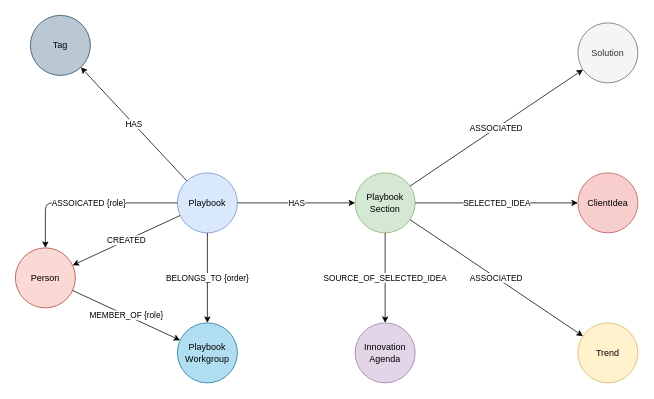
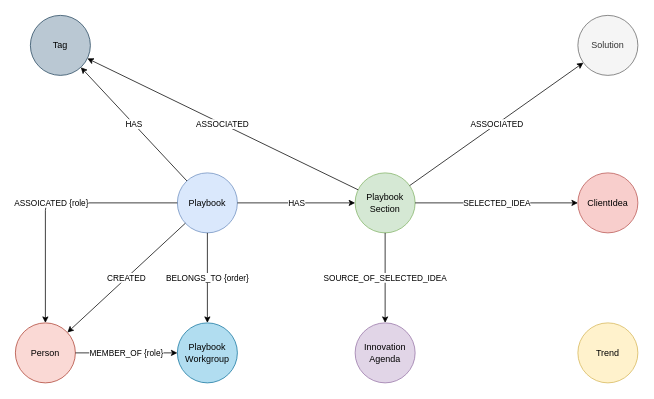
- <mxCell id="9" value="Solution" style="ellipse;whiteSpace=wrap;html=1;aspect=fixed;fillColor=#f5f5f5;strokeColor=#666666;fontColor=#333333;" vertex="1" parent="1"><mxGeometry x="770" y="30" width="80" height="80" as="geometry" /></mxCell>
+ <mxCell id="9" value="Solution" style="ellipse;whiteSpace=wrap;html=1;aspect=fixed;fillColor=#f5f5f5;strokeColor=#666666;fontColor=#333333;" vertex="1" parent="1"><mxGeometry x="770" y="20" width="80" height="80" as="geometry" /></mxCell>
- <mxCell id="18" value="ASSOCIATED" style="endArrow=classic;html=1;" edge="1" parent="1" source="3" target="11"><mxGeometry width="50" height="50" relative="1" as="geometry"><mxPoint x="286" y="240" as="sourcePoint" /><mxPoint x="286" y="110" as="targetPoint" /></mxGeometry></mxCell>
+ <mxCell id="18" value="ASSOCIATED" style="endArrow=classic;html=1;" edge="1" parent="1" source="3" target="12"><mxGeometry width="50" height="50" relative="1" as="geometry"><mxPoint x="286" y="240" as="sourcePoint" /><mxPoint x="286" y="110" as="targetPoint" /></mxGeometry></mxCell>
- <mxCell id="13" value="Person" style="ellipse;whiteSpace=wrap;html=1;aspect=fixed;fillColor=#fad9d5;strokeColor=#ae4132;" vertex="1" parent="1"><mxGeometry x="20" y="330" width="80" height="80" as="geometry" /></mxCell>
+ <mxCell id="13" value="Person" style="ellipse;whiteSpace=wrap;html=1;aspect=fixed;fillColor=#fad9d5;strokeColor=#ae4132;" vertex="1" parent="1"><mxGeometry x="20" y="430" width="80" height="80" as="geometry" /></mxCell>
